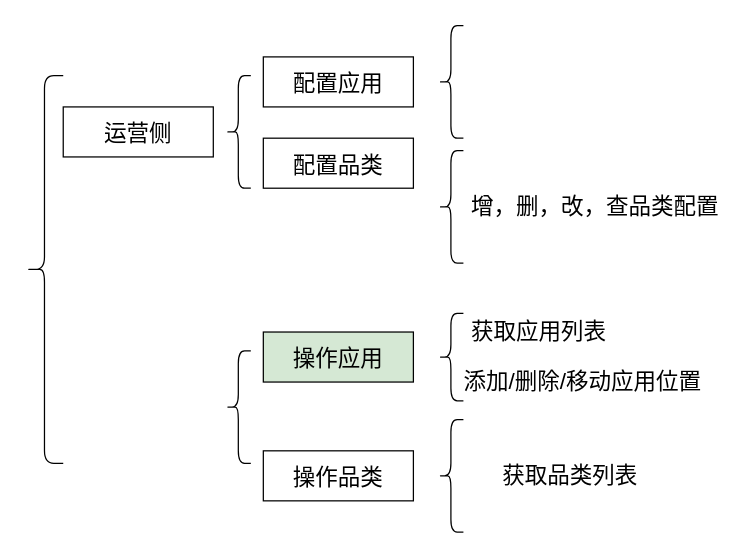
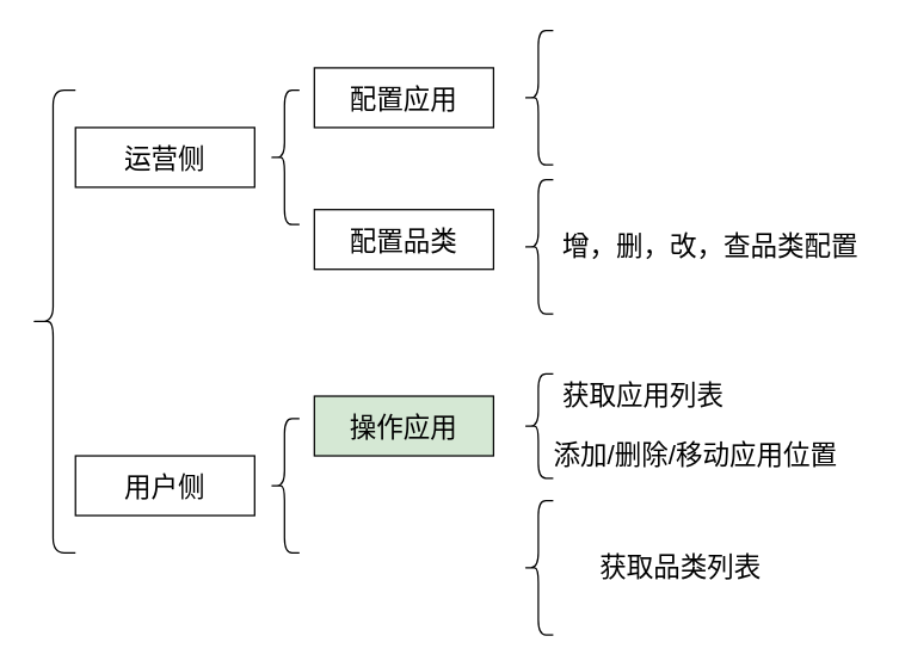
- <mxCell id="5" value="&lt;font style=&quot;font-size: 18px&quot;&gt;配置品类&lt;/font&gt;" style="rounded=0;whiteSpace=wrap;html=1;fontSize=24;" vertex="1" parent="1"><mxGeometry x="210" y="110" width="120" height="40" as="geometry" /></mxCell>
+ <mxCell id="5" value="&lt;font style=&quot;font-size: 18px&quot;&gt;配置品类&lt;/font&gt;" style="rounded=0;whiteSpace=wrap;html=1;fontSize=24;" vertex="1" parent="1"><mxGeometry x="210" y="140" width="120" height="40" as="geometry" /></mxCell>
+ <mxCell id="16" value="&lt;font style=&quot;font-size: 18px&quot;&gt;用户侧&lt;/font&gt;" style="rounded=0;whiteSpace=wrap;html=1;fontSize=24;" vertex="1" parent="1"><mxGeometry x="50" y="305" width="120" height="40" as="geometry" /></mxCell>
- <mxCell id="6" value="&lt;font style=&quot;font-size: 18px&quot;&gt;操作品类&lt;/font&gt;" style="rounded=0;whiteSpace=wrap;html=1;fontSize=24;" vertex="1" parent="1"><mxGeometry x="210" y="360" width="120" height="40" as="geometry" /></mxCell>
